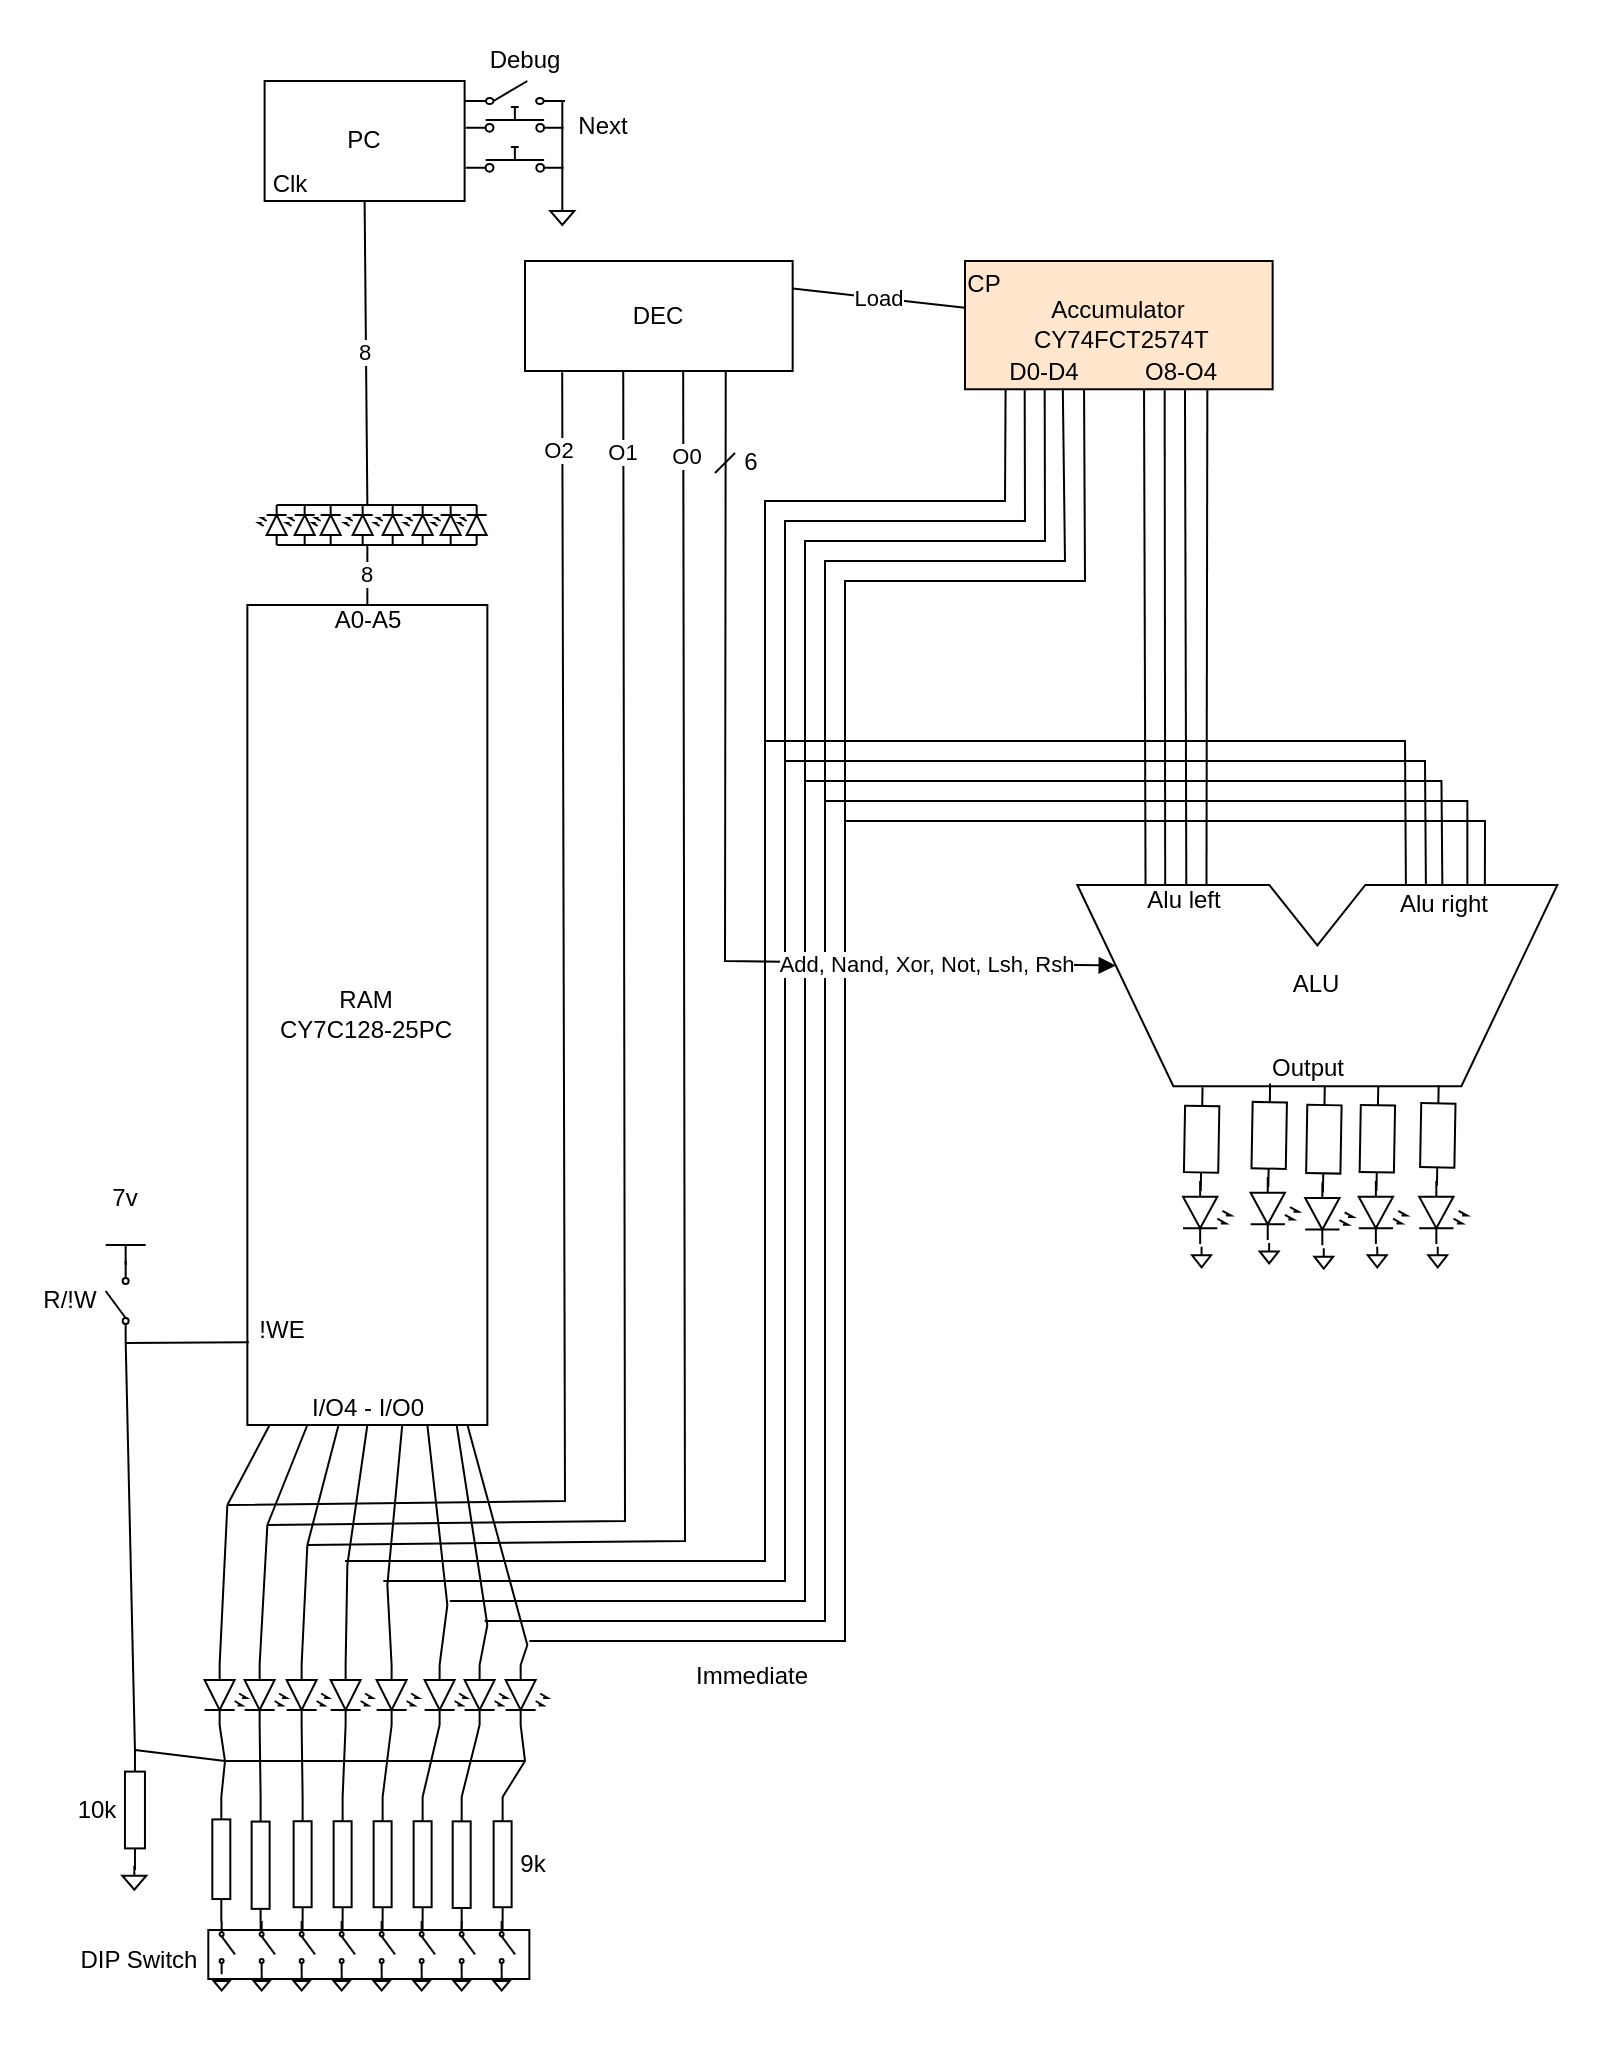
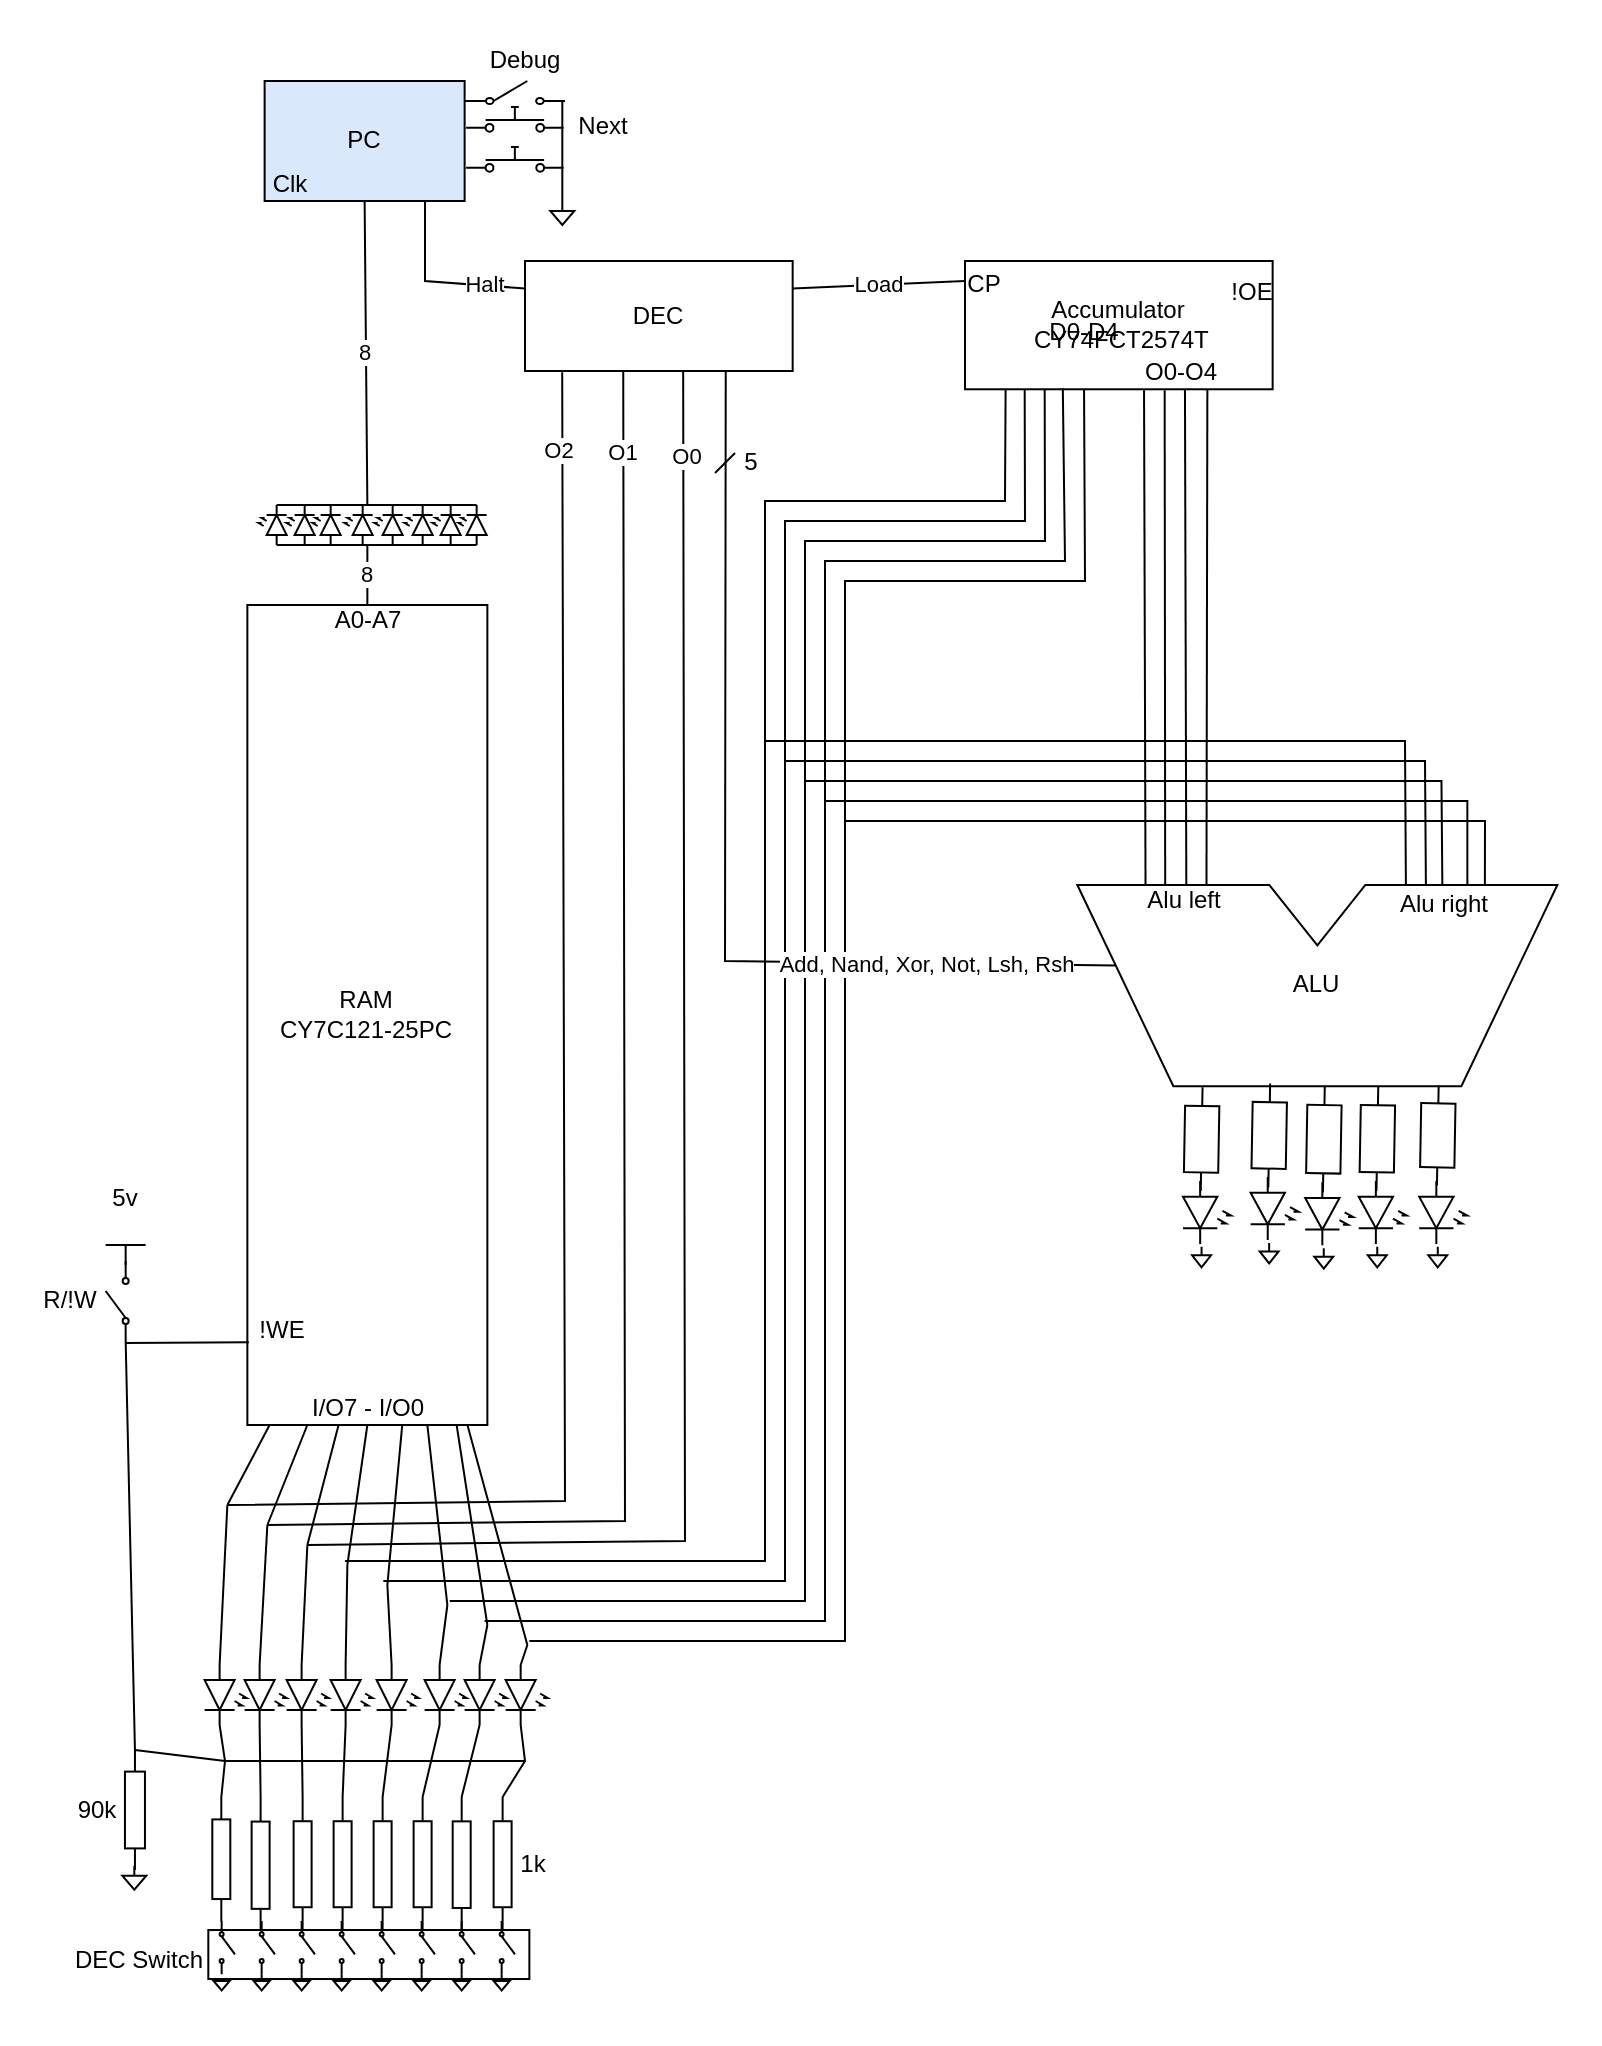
- <mxCell id="4" value="PC" style="rounded=0;whiteSpace=wrap;html=1;" parent="1" vertex="1"><mxGeometry x="131.81" y="40" width="100" height="60" as="geometry" /></mxCell>
+ <mxCell id="4" value="PC" style="rounded=0;whiteSpace=wrap;html=1;fillColor=#dae8fc;" parent="1" vertex="1"><mxGeometry x="131.81" y="40" width="100" height="60" as="geometry" /></mxCell>
+ <mxCell id="153" value="Halt" style="endArrow=none;html=1;rounded=0;entryX=0;entryY=0.25;entryDx=0;entryDy=0;exitX=0.802;exitY=1;exitDx=0;exitDy=0;exitPerimeter=0;" parent="1" source="4" target="5" edge="1"><mxGeometry x="0.556" width="50" height="50" relative="1" as="geometry"><mxPoint x="202" y="190" as="sourcePoint" /><mxPoint x="252" y="140" as="targetPoint" /><Array as="points"><mxPoint x="212" y="140" /></Array><mxPoint as="offset" /></mxGeometry></mxCell>
+ <mxCell id="136" value="!OE" style="text;html=1;align=center;verticalAlign=middle;whiteSpace=wrap;rounded=0;" parent="132" vertex="1"><mxGeometry x="133.82" y="8.07" width="20" height="15" as="geometry" /></mxCell>
- <mxCell id="143" value="Load" style="endArrow=none;html=1;rounded=0;exitX=1;exitY=0.25;exitDx=0;exitDy=0;" parent="1" source="5" target="133" edge="1"><mxGeometry width="50" height="50" relative="1" as="geometry"><mxPoint x="402" y="150" as="sourcePoint" /><mxPoint x="452" y="100" as="targetPoint" /></mxGeometry></mxCell>
+ <mxCell id="143" value="Load" style="endArrow=none;html=1;rounded=0;entryX=0;entryY=0.276;entryDx=0;entryDy=0;exitX=1;exitY=0.25;exitDx=0;exitDy=0;entryPerimeter=0;" parent="1" source="5" target="135" edge="1"><mxGeometry width="50" height="50" relative="1" as="geometry"><mxPoint x="402" y="150" as="sourcePoint" /><mxPoint x="452" y="100" as="targetPoint" /></mxGeometry></mxCell>
- <mxCell id="133" value="Accumulator&lt;div&gt;&amp;nbsp;CY74FCT2574T&lt;br&gt;&lt;/div&gt;" style="rounded=0;whiteSpace=wrap;html=1;fillColor=#ffe6cc;" parent="132" vertex="1"><mxGeometry width="153.82" height="64.14" as="geometry" /></mxCell>
+ <mxCell id="133" value="Accumulator&lt;div&gt;&amp;nbsp;CY74FCT2574T&lt;br&gt;&lt;/div&gt;" style="rounded=0;whiteSpace=wrap;html=1;" parent="132" vertex="1"><mxGeometry width="153.82" height="64.14" as="geometry" /></mxCell>
- <mxCell id="134" value="D0-D4" style="text;html=1;align=center;verticalAlign=middle;whiteSpace=wrap;rounded=0;" parent="132" vertex="1"><mxGeometry x="10" y="50" width="60" height="12.07" as="geometry" /></mxCell>
+ <mxCell id="134" value="D0-D4" style="text;html=1;align=center;verticalAlign=middle;whiteSpace=wrap;rounded=0;" parent="132" vertex="1"><mxGeometry x="30" y="30" width="60" height="12.07" as="geometry" /></mxCell>
- <mxCell id="137" value="O8-O4" style="text;html=1;align=center;verticalAlign=middle;whiteSpace=wrap;rounded=0;" parent="132" vertex="1"><mxGeometry x="79.73" y="50" width="56.91" height="12.07" as="geometry" /></mxCell>
+ <mxCell id="137" value="O0-O4" style="text;html=1;align=center;verticalAlign=middle;whiteSpace=wrap;rounded=0;" parent="132" vertex="1"><mxGeometry x="79.73" y="50" width="56.91" height="12.07" as="geometry" /></mxCell>
- <mxCell id="157" value="6" style="text;html=1;align=center;verticalAlign=middle;whiteSpace=wrap;rounded=0;" parent="1" vertex="1"><mxGeometry x="368" y="226" width="15" height="10" as="geometry" /></mxCell>
+ <mxCell id="157" value="5" style="text;html=1;align=center;verticalAlign=middle;whiteSpace=wrap;rounded=0;" parent="1" vertex="1"><mxGeometry x="368" y="226" width="15" height="10" as="geometry" /></mxCell>
- <mxCell id="25" value="A0-A5" style="text;html=1;align=center;verticalAlign=middle;whiteSpace=wrap;rounded=0;" parent="1" vertex="1"><mxGeometry x="160.08" y="305" width="47.67" height="10" as="geometry" /></mxCell>
+ <mxCell id="25" value="A0-A7" style="text;html=1;align=center;verticalAlign=middle;whiteSpace=wrap;rounded=0;" parent="1" vertex="1"><mxGeometry x="160.08" y="305" width="47.67" height="10" as="geometry" /></mxCell>
- <mxCell id="154" value="" style="endArrow=block;html=1;rounded=0;exitX=0.75;exitY=1;exitDx=0;exitDy=0;entryX=0.08;entryY=0.4;entryDx=0;entryDy=0;entryPerimeter=0;" parent="1" source="5" target="3" edge="1"><mxGeometry width="50" height="50" relative="1" as="geometry"><mxPoint x="382" y="180" as="sourcePoint" /><mxPoint x="522" y="470" as="targetPoint" /><Array as="points"><mxPoint x="362" y="480" /></Array></mxGeometry></mxCell>
+ <mxCell id="154" value="" style="endArrow=none;html=1;rounded=0;exitX=0.75;exitY=1;exitDx=0;exitDy=0;entryX=0.08;entryY=0.4;entryDx=0;entryDy=0;entryPerimeter=0;" parent="1" source="5" target="3" edge="1"><mxGeometry width="50" height="50" relative="1" as="geometry"><mxPoint x="382" y="180" as="sourcePoint" /><mxPoint x="522" y="470" as="targetPoint" /><Array as="points"><mxPoint x="362" y="480" /></Array></mxGeometry></mxCell>
- <mxCell id="2" value="RAM&lt;div&gt;CY7C128-25PC&lt;/div&gt;" style="rounded=0;whiteSpace=wrap;html=1;" parent="1" vertex="1"><mxGeometry x="123.18" y="302" width="120" height="410" as="geometry" /></mxCell>
+ <mxCell id="2" value="RAM&lt;div&gt;CY7C121-25PC&lt;/div&gt;" style="rounded=0;whiteSpace=wrap;html=1;" parent="1" vertex="1"><mxGeometry x="123.18" y="302" width="120" height="410" as="geometry" /></mxCell>
- <mxCell id="19" value="Output" style="text;html=1;align=center;verticalAlign=middle;whiteSpace=wrap;rounded=0;" parent="6" vertex="1"><mxGeometry x="31.52" y="7" width="60" height="13" as="geometry" /></mxCell>
- <mxCell id="38" value="7v" style="verticalLabelPosition=middle;verticalAlign=top;shape=mxgraph.electrical.signal_sources.vdd;shadow=0;dashed=0;align=center;strokeWidth=1;fontSize=12;html=1;flipV=1;direction=east;labelPosition=center;spacingBottom=0;spacing=0;spacingTop=-35;fillColor=none;" parent="1" vertex="1"><mxGeometry x="52.33" y="622" width="20" height="10" as="geometry" /></mxCell>
+ <mxCell id="38" value="5v" style="verticalLabelPosition=middle;verticalAlign=top;shape=mxgraph.electrical.signal_sources.vdd;shadow=0;dashed=0;align=center;strokeWidth=1;fontSize=12;html=1;flipV=1;direction=east;labelPosition=center;spacingBottom=0;spacing=0;spacingTop=-35;fillColor=none;" parent="1" vertex="1"><mxGeometry x="52.33" y="622" width="20" height="10" as="geometry" /></mxCell>
- <mxCell id="24" value="I/O4 - I/O0" style="text;html=1;align=center;verticalAlign=middle;whiteSpace=wrap;rounded=0;" parent="1" vertex="1"><mxGeometry x="154.18" y="699" width="60" height="10" as="geometry" /></mxCell>
+ <mxCell id="24" value="I/O7 - I/O0" style="text;html=1;align=center;verticalAlign=middle;whiteSpace=wrap;rounded=0;" parent="1" vertex="1"><mxGeometry x="154.18" y="699" width="60" height="10" as="geometry" /></mxCell>
- <mxCell id="158" value="Immediate" style="text;html=1;align=center;verticalAlign=middle;whiteSpace=wrap;rounded=0;" parent="1" vertex="1"><mxGeometry x="345.5" y="832" width="60" height="12" as="geometry" /></mxCell>
- <mxCell id="58" value="10k" style="text;html=1;align=center;verticalAlign=middle;whiteSpace=wrap;rounded=0;" parent="1" vertex="1"><mxGeometry x="36.98" y="889.5" width="23" height="30" as="geometry" /></mxCell>
+ <mxCell id="58" value="90k" style="text;html=1;align=center;verticalAlign=middle;whiteSpace=wrap;rounded=0;" parent="1" vertex="1"><mxGeometry x="36.98" y="889.5" width="23" height="30" as="geometry" /></mxCell>
- <mxCell id="59" value="9k" style="text;html=1;align=center;verticalAlign=middle;whiteSpace=wrap;rounded=0;" parent="1" vertex="1"><mxGeometry x="252.85" y="923.1" width="27" height="17" as="geometry" /></mxCell>
+ <mxCell id="59" value="1k" style="text;html=1;align=center;verticalAlign=middle;whiteSpace=wrap;rounded=0;" parent="1" vertex="1"><mxGeometry x="252.85" y="923.1" width="27" height="17" as="geometry" /></mxCell>
- <mxCell id="23" value="DIP Switch" style="text;html=1;align=center;verticalAlign=middle;whiteSpace=wrap;rounded=0;" parent="1" vertex="1"><mxGeometry x="34.99" y="975.01" width="68.66" height="10" as="geometry" /></mxCell>
+ <mxCell id="23" value="DEC Switch" style="text;html=1;align=center;verticalAlign=middle;whiteSpace=wrap;rounded=0;" parent="1" vertex="1"><mxGeometry x="34.99" y="975.01" width="68.66" height="10" as="geometry" /></mxCell>
